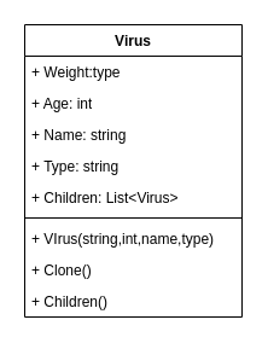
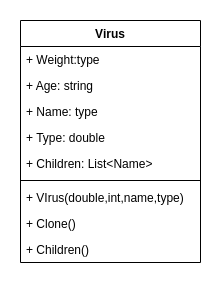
- <mxCell id="4" value="+ Age: int" style="text;strokeColor=none;fillColor=none;align=left;verticalAlign=top;spacingLeft=4;spacingRight=4;overflow=hidden;rotatable=0;points=[[0,0.5],[1,0.5]];portConstraint=eastwest;whiteSpace=wrap;html=1;" vertex="1" parent="2"><mxGeometry y="52" width="180" height="26" as="geometry" /></mxCell>
+ <mxCell id="4" value="+ Age: string" style="text;strokeColor=none;fillColor=none;align=left;verticalAlign=top;spacingLeft=4;spacingRight=4;overflow=hidden;rotatable=0;points=[[0,0.5],[1,0.5]];portConstraint=eastwest;whiteSpace=wrap;html=1;" vertex="1" parent="2"><mxGeometry y="52" width="180" height="26" as="geometry" /></mxCell>
- <mxCell id="5" value="+ Name: string" style="text;strokeColor=none;fillColor=none;align=left;verticalAlign=top;spacingLeft=4;spacingRight=4;overflow=hidden;rotatable=0;points=[[0,0.5],[1,0.5]];portConstraint=eastwest;whiteSpace=wrap;html=1;" vertex="1" parent="2"><mxGeometry y="78" width="180" height="26" as="geometry" /></mxCell>
+ <mxCell id="5" value="+ Name: type" style="text;strokeColor=none;fillColor=none;align=left;verticalAlign=top;spacingLeft=4;spacingRight=4;overflow=hidden;rotatable=0;points=[[0,0.5],[1,0.5]];portConstraint=eastwest;whiteSpace=wrap;html=1;" vertex="1" parent="2"><mxGeometry y="78" width="180" height="26" as="geometry" /></mxCell>
- <mxCell id="6" value="+ Type: string" style="text;strokeColor=none;fillColor=none;align=left;verticalAlign=top;spacingLeft=4;spacingRight=4;overflow=hidden;rotatable=0;points=[[0,0.5],[1,0.5]];portConstraint=eastwest;whiteSpace=wrap;html=1;" vertex="1" parent="2"><mxGeometry y="104" width="180" height="26" as="geometry" /></mxCell>
+ <mxCell id="6" value="+ Type: double" style="text;strokeColor=none;fillColor=none;align=left;verticalAlign=top;spacingLeft=4;spacingRight=4;overflow=hidden;rotatable=0;points=[[0,0.5],[1,0.5]];portConstraint=eastwest;whiteSpace=wrap;html=1;" vertex="1" parent="2"><mxGeometry y="104" width="180" height="26" as="geometry" /></mxCell>
- <mxCell id="7" value="+ Children: List&amp;lt;Virus&amp;gt;" style="text;strokeColor=none;fillColor=none;align=left;verticalAlign=top;spacingLeft=4;spacingRight=4;overflow=hidden;rotatable=0;points=[[0,0.5],[1,0.5]];portConstraint=eastwest;whiteSpace=wrap;html=1;" vertex="1" parent="2"><mxGeometry y="130" width="180" height="26" as="geometry" /></mxCell>
+ <mxCell id="7" value="+ Children: List&amp;lt;Name&amp;gt;" style="text;strokeColor=none;fillColor=none;align=left;verticalAlign=top;spacingLeft=4;spacingRight=4;overflow=hidden;rotatable=0;points=[[0,0.5],[1,0.5]];portConstraint=eastwest;whiteSpace=wrap;html=1;" vertex="1" parent="2"><mxGeometry y="130" width="180" height="26" as="geometry" /></mxCell>
- <mxCell id="9" value="+ VIrus(string,int,name,type)" style="text;strokeColor=none;fillColor=none;align=left;verticalAlign=top;spacingLeft=4;spacingRight=4;overflow=hidden;rotatable=0;points=[[0,0.5],[1,0.5]];portConstraint=eastwest;whiteSpace=wrap;html=1;" vertex="1" parent="2"><mxGeometry y="164" width="180" height="26" as="geometry" /></mxCell>
+ <mxCell id="9" value="+ VIrus(double,int,name,type)" style="text;strokeColor=none;fillColor=none;align=left;verticalAlign=top;spacingLeft=4;spacingRight=4;overflow=hidden;rotatable=0;points=[[0,0.5],[1,0.5]];portConstraint=eastwest;whiteSpace=wrap;html=1;" vertex="1" parent="2"><mxGeometry y="164" width="180" height="26" as="geometry" /></mxCell>
